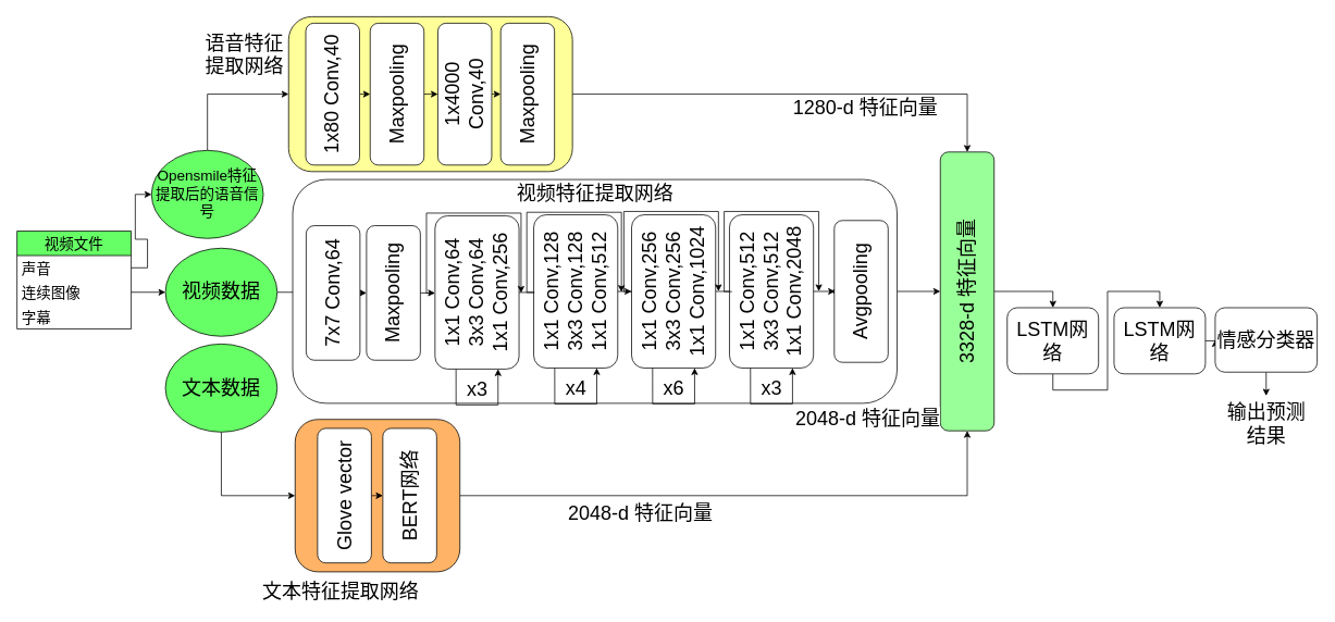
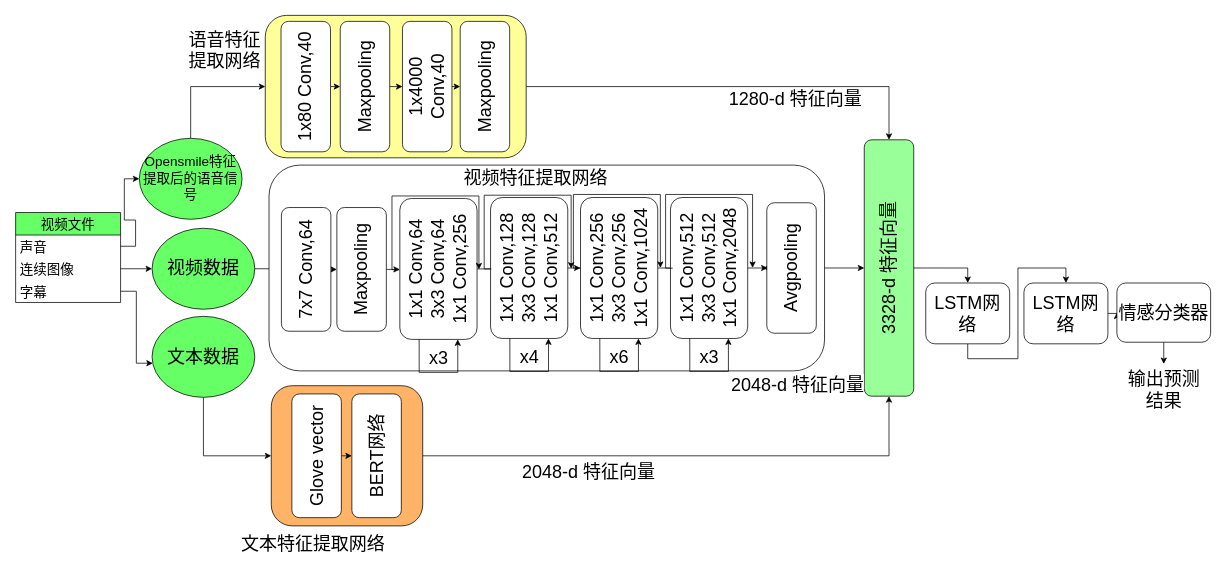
- <mxCell id="52" value="视频特征提取网络" style="text;html=1;strokeColor=none;fillColor=none;align=center;verticalAlign=middle;whiteSpace=wrap;rounded=0;fontSize=24;" vertex="1" parent="1"><mxGeometry x="628.5" y="223" width="200" height="30" as="geometry" /></mxCell>
+ <mxCell id="52" value="视频特征提取网络" style="text;html=1;strokeColor=none;fillColor=none;align=center;verticalAlign=middle;whiteSpace=wrap;rounded=0;fontSize=24;" vertex="1" parent="1"><mxGeometry x="613.5" y="223" width="200" height="30" as="geometry" /></mxCell>
+ <mxCell id="12" style="edgeStyle=orthogonalEdgeStyle;rounded=0;orthogonalLoop=1;jettySize=auto;html=1;entryX=0.007;entryY=0.579;entryDx=0;entryDy=0;entryPerimeter=0;fontSize=18;" edge="1" parent="1" source="7" target="11"><mxGeometry relative="1" as="geometry" /></mxCell>
